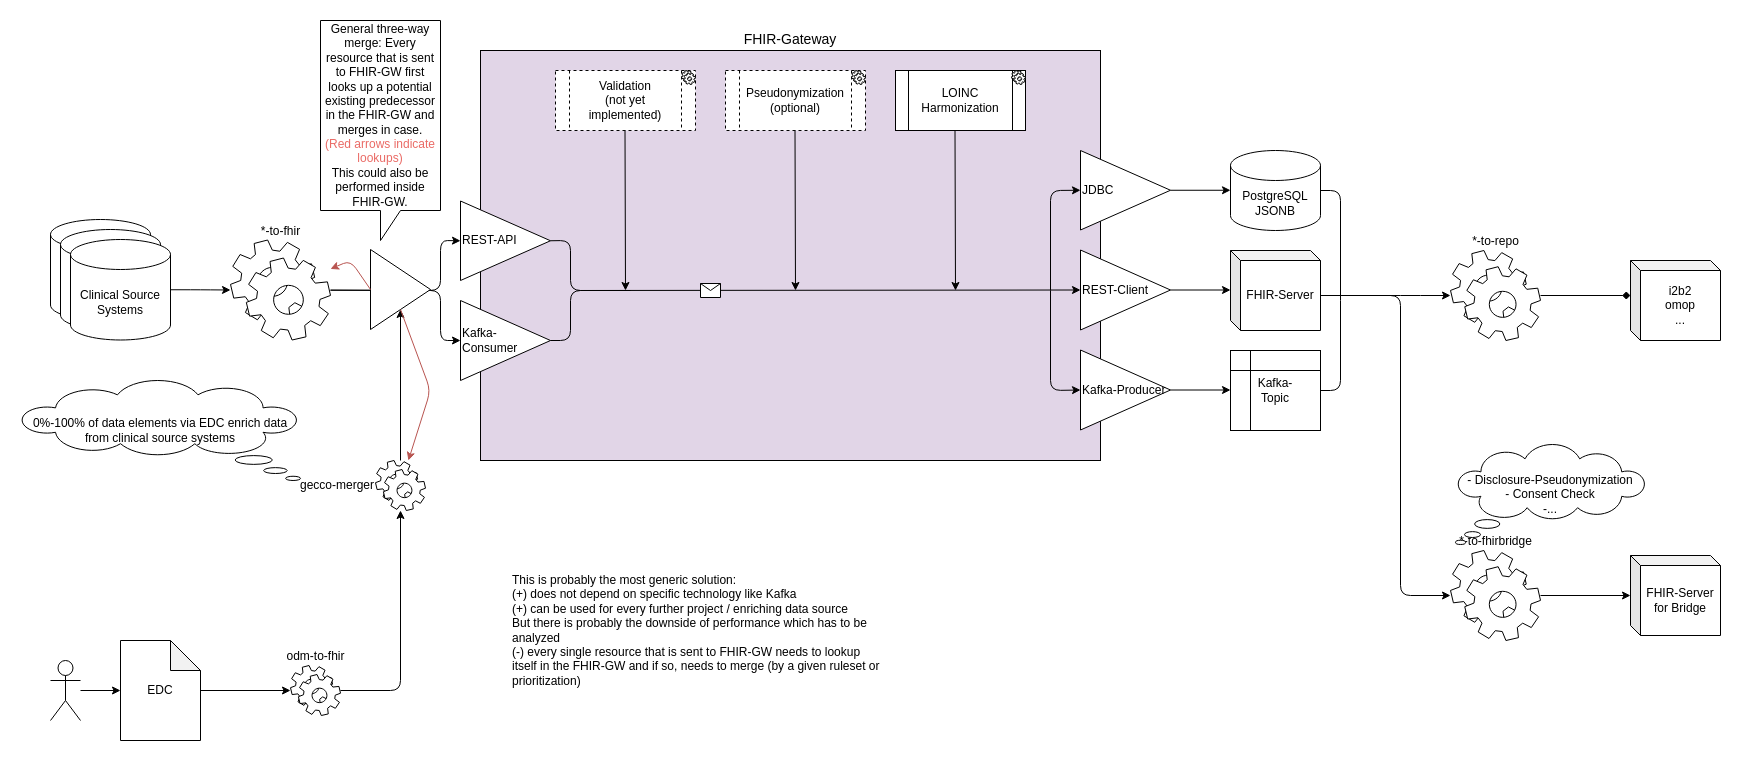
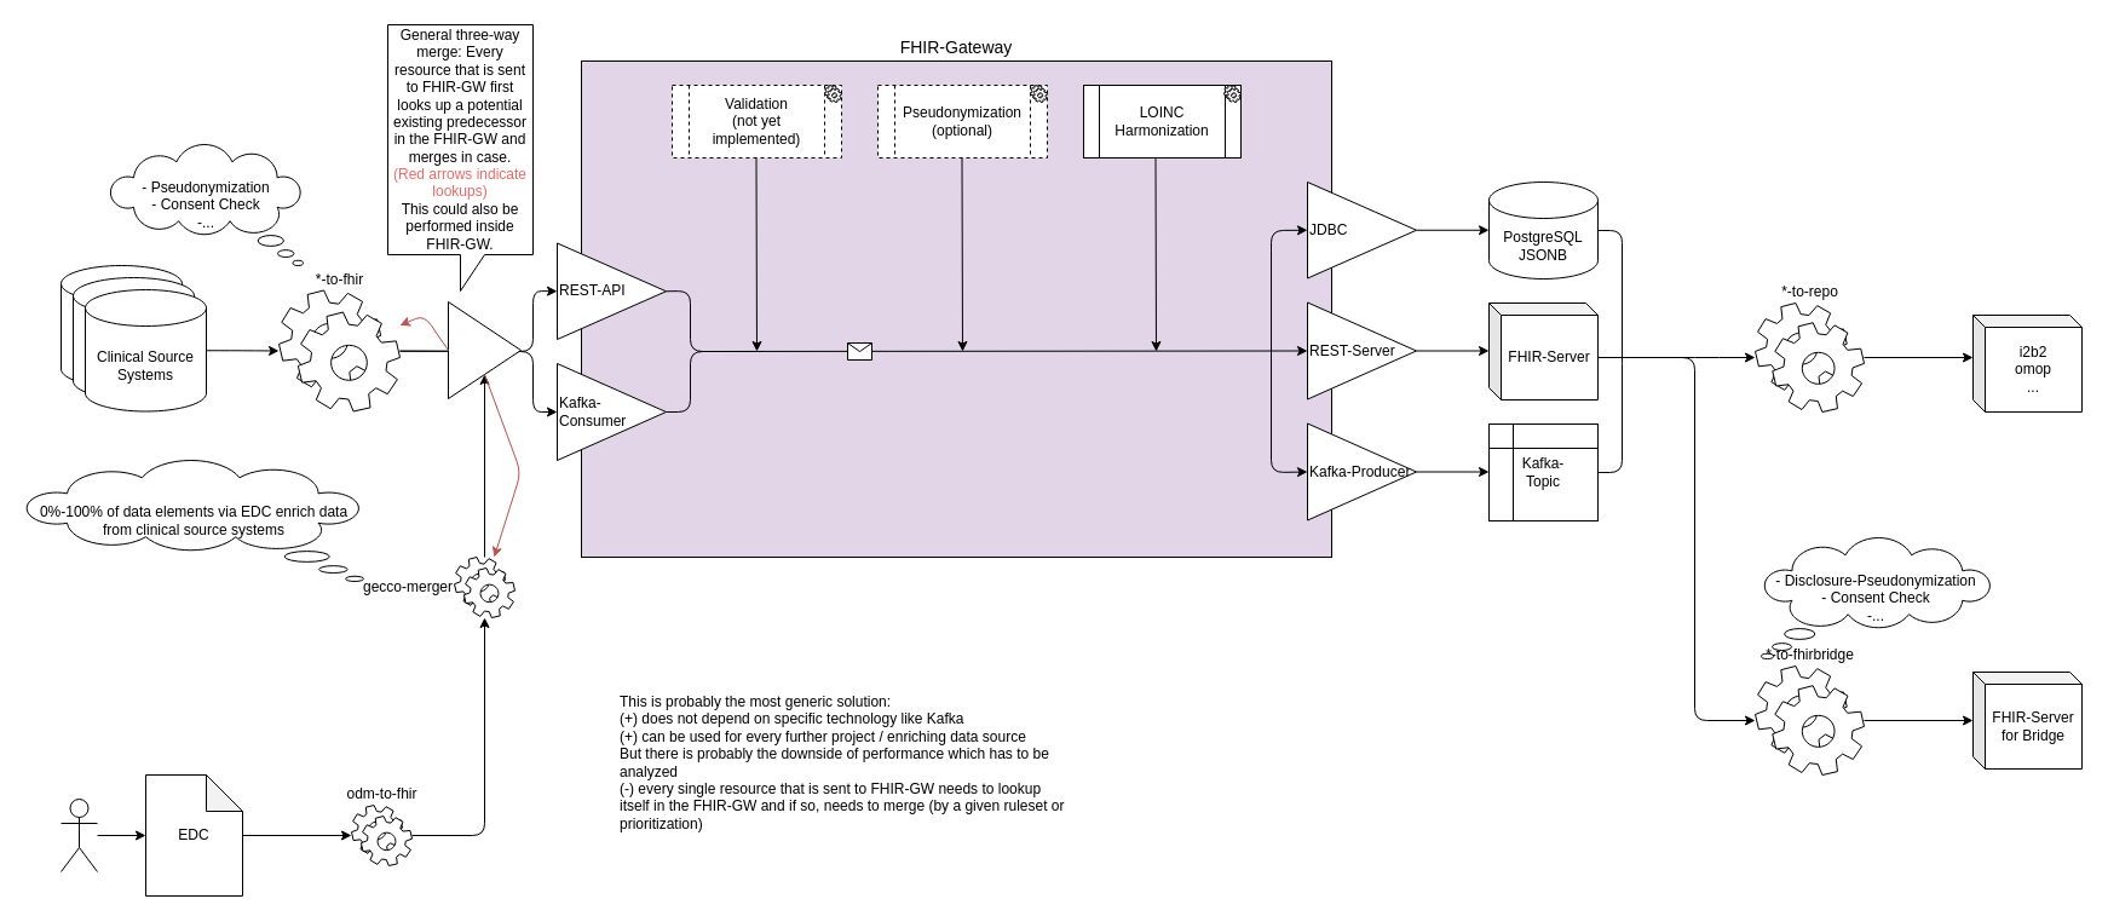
+ <mxCell id="45" value="- Pseudonymization&lt;br&gt;- Consent Check&lt;br&gt;&lt;div style=&quot;&quot;&gt;&lt;span&gt;-...&lt;/span&gt;&lt;/div&gt;" style="whiteSpace=wrap;html=1;shape=mxgraph.basic.cloud_callout;rounded=0;sketch=0;flipH=1;align=center;" parent="1" vertex="1"><mxGeometry x="90" y="119" width="160" height="100" as="geometry" /></mxCell>
- <mxCell id="11" value="REST-Client" style="triangle;whiteSpace=wrap;html=1;align=left;" parent="3" vertex="1"><mxGeometry x="620" y="199.5" width="90" height="80" as="geometry" /></mxCell>
+ <mxCell id="11" value="REST-Server" style="triangle;whiteSpace=wrap;html=1;align=left;" parent="3" vertex="1"><mxGeometry x="620" y="199.5" width="90" height="80" as="geometry" /></mxCell>
- <mxCell id="57" value="" style="endArrow=diamond;html=1;entryX=0;entryY=0;entryDx=0;entryDy=35;entryPerimeter=0;" parent="1" source="54" target="56" edge="1"><mxGeometry width="50" height="50" relative="1" as="geometry"><mxPoint x="1540" y="169" as="sourcePoint" /><mxPoint x="1590" y="119" as="targetPoint" /></mxGeometry></mxCell>
+ <mxCell id="57" value="" style="endArrow=classic;html=1;entryX=0;entryY=0;entryDx=0;entryDy=35;entryPerimeter=0;" parent="1" source="54" target="56" edge="1"><mxGeometry width="50" height="50" relative="1" as="geometry"><mxPoint x="1540" y="169" as="sourcePoint" /><mxPoint x="1590" y="119" as="targetPoint" /></mxGeometry></mxCell>
